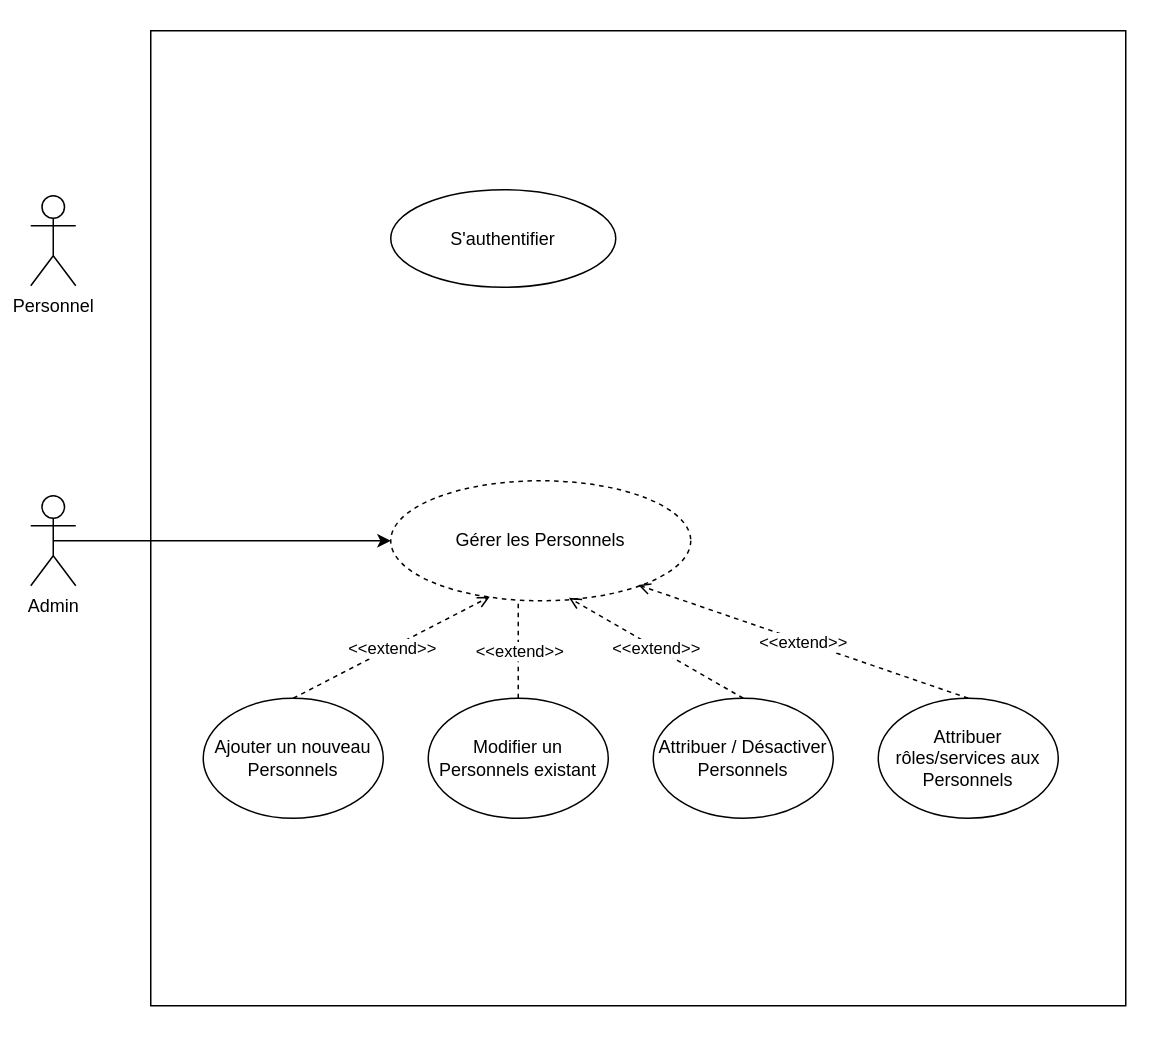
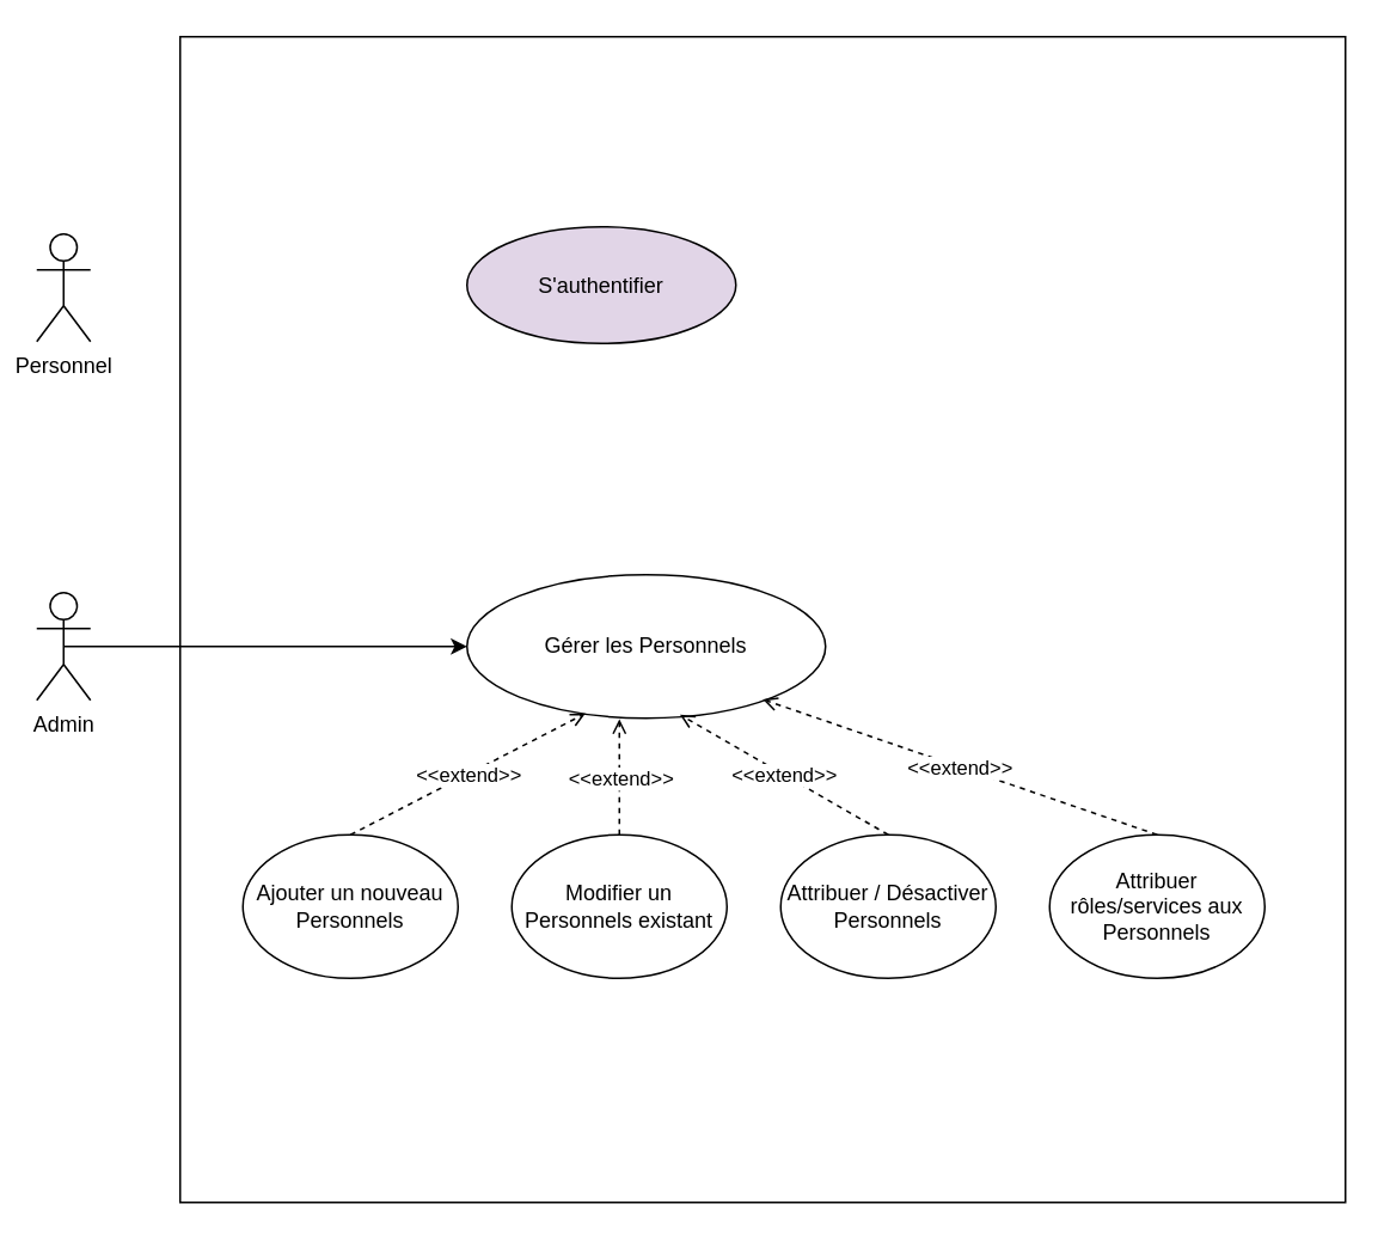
- <mxCell id="5" value="S'authentifier" style="ellipse;whiteSpace=wrap;html=1;" vertex="1" parent="1"><mxGeometry x="260" y="126" width="150" height="65" as="geometry" /></mxCell>
+ <mxCell id="5" value="S'authentifier" style="ellipse;whiteSpace=wrap;html=1;fillColor=#e1d5e7;" vertex="1" parent="1"><mxGeometry x="260" y="126" width="150" height="65" as="geometry" /></mxCell>
- <mxCell id="6" value="Gérer les Personnels" style="ellipse;whiteSpace=wrap;html=1;dashed=1;" vertex="1" parent="1"><mxGeometry x="260" y="320" width="200" height="80" as="geometry" /></mxCell>
+ <mxCell id="6" value="Gérer les Personnels" style="ellipse;whiteSpace=wrap;html=1;" vertex="1" parent="1"><mxGeometry x="260" y="320" width="200" height="80" as="geometry" /></mxCell>
- <mxCell id="14" value="" style="endArrow=none;html=1;rounded=0;exitX=0.5;exitY=0;exitDx=0;exitDy=0;entryX=0.425;entryY=1.007;entryDx=0;entryDy=0;entryPerimeter=0;dashed=1;endFill=0;" edge="1" parent="1" source="9" target="6"><mxGeometry width="50" height="50" relative="1" as="geometry"><mxPoint x="205" y="475" as="sourcePoint" /><mxPoint x="371" y="407" as="targetPoint" /></mxGeometry></mxCell>
+ <mxCell id="14" value="" style="endArrow=open;html=1;rounded=0;exitX=0.5;exitY=0;exitDx=0;exitDy=0;entryX=0.425;entryY=1.007;entryDx=0;entryDy=0;entryPerimeter=0;dashed=1;endFill=0;" edge="1" parent="1" source="9" target="6"><mxGeometry width="50" height="50" relative="1" as="geometry"><mxPoint x="205" y="475" as="sourcePoint" /><mxPoint x="371" y="407" as="targetPoint" /></mxGeometry></mxCell>
